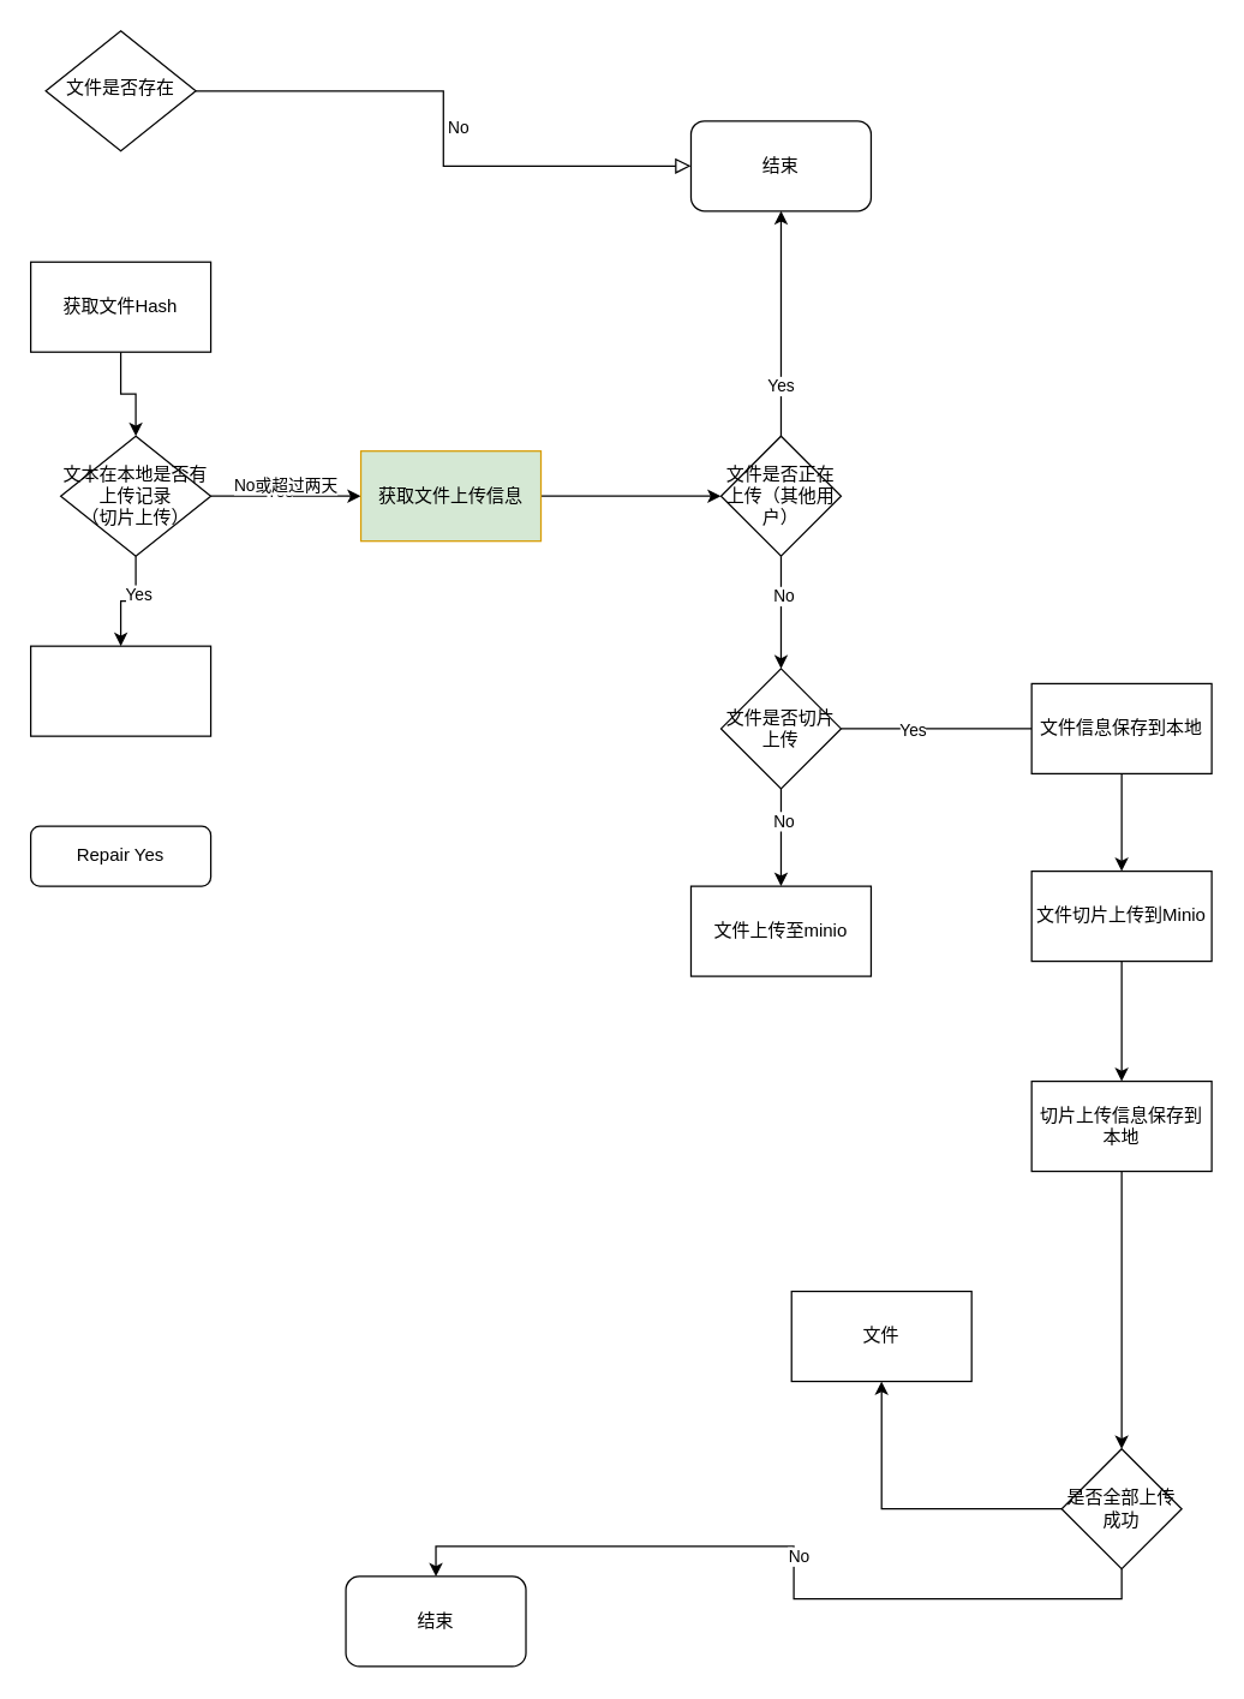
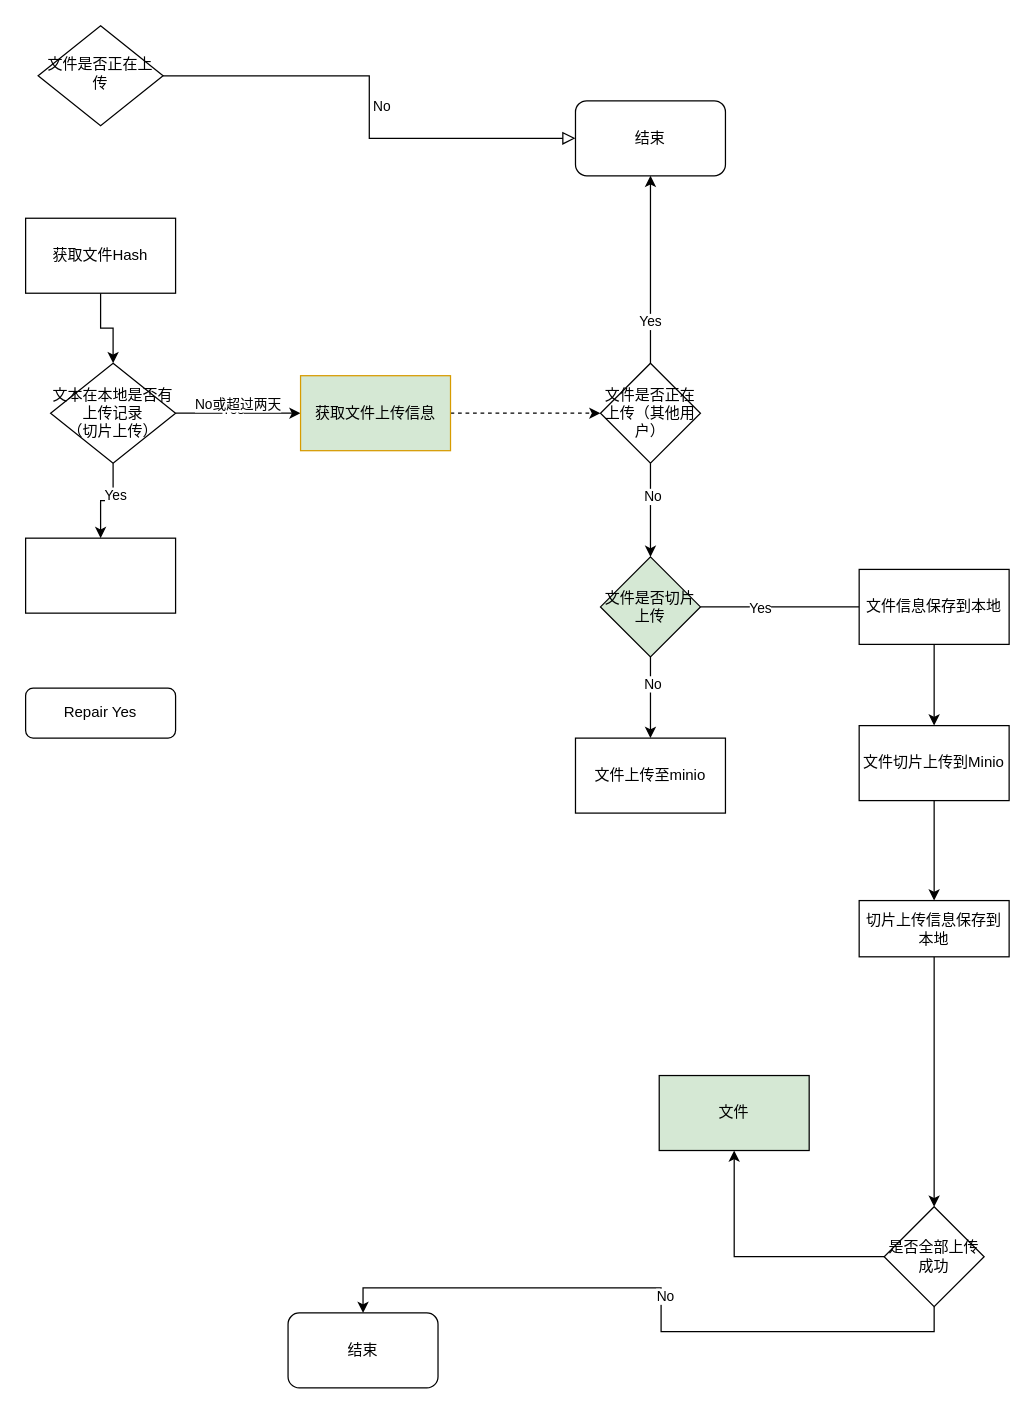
- <mxCell id="3" value="文件是否存在" style="rhombus;whiteSpace=wrap;html=1;shadow=0;fontFamily=Helvetica;fontSize=12;align=center;strokeWidth=1;spacing=6;spacingTop=-4;" parent="1" vertex="1"><mxGeometry x="30" y="20" width="100" height="80" as="geometry" /></mxCell>
+ <mxCell id="3" value="文件是否正在上传" style="rhombus;whiteSpace=wrap;html=1;shadow=0;fontFamily=Helvetica;fontSize=12;align=center;strokeWidth=1;spacing=6;spacingTop=-4;" parent="1" vertex="1"><mxGeometry x="30" y="20" width="100" height="80" as="geometry" /></mxCell>
- <mxCell id="14" value="" style="edgeStyle=orthogonalEdgeStyle;rounded=0;orthogonalLoop=1;jettySize=auto;html=1;" edge="1" parent="1" source="15" target="29"><mxGeometry relative="1" as="geometry" /></mxCell>
+ <mxCell id="14" value="" style="edgeStyle=orthogonalEdgeStyle;rounded=0;orthogonalLoop=1;jettySize=auto;html=1;dashed=1;" edge="1" parent="1" source="15" target="29"><mxGeometry relative="1" as="geometry" /></mxCell>
- <mxCell id="21" value="文件是否切片上传" style="rhombus;whiteSpace=wrap;html=1;" vertex="1" parent="1"><mxGeometry x="480" y="445" width="80" height="80" as="geometry" /></mxCell>
+ <mxCell id="21" value="文件是否切片上传" style="rhombus;whiteSpace=wrap;html=1;fillColor=#d5e8d4;" vertex="1" parent="1"><mxGeometry x="480" y="445" width="80" height="80" as="geometry" /></mxCell>
- <mxCell id="33" value="切片上传信息保存到本地" style="whiteSpace=wrap;html=1;" vertex="1" parent="1"><mxGeometry x="687" y="720" width="120" height="60" as="geometry" /></mxCell>
+ <mxCell id="33" value="切片上传信息保存到本地" style="whiteSpace=wrap;html=1;" vertex="1" parent="1"><mxGeometry x="687" y="720" width="120" height="45" as="geometry" /></mxCell>
- <mxCell id="39" value="文件" style="whiteSpace=wrap;html=1;" vertex="1" parent="1"><mxGeometry x="527" y="860" width="120" height="60" as="geometry" /></mxCell>
+ <mxCell id="39" value="文件" style="whiteSpace=wrap;html=1;fillColor=#d5e8d4;" vertex="1" parent="1"><mxGeometry x="527" y="860" width="120" height="60" as="geometry" /></mxCell>
